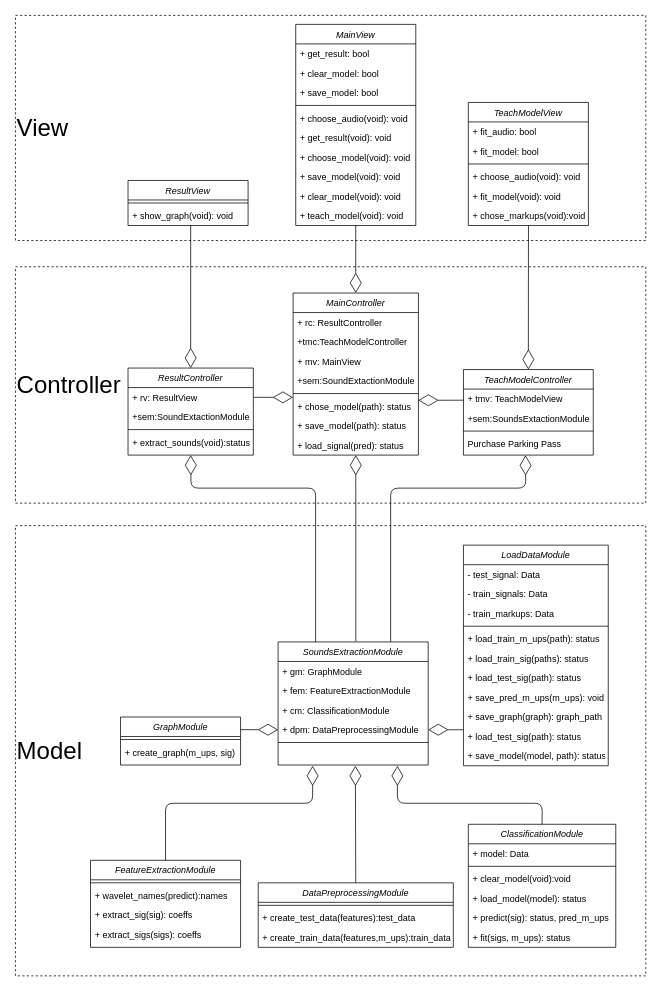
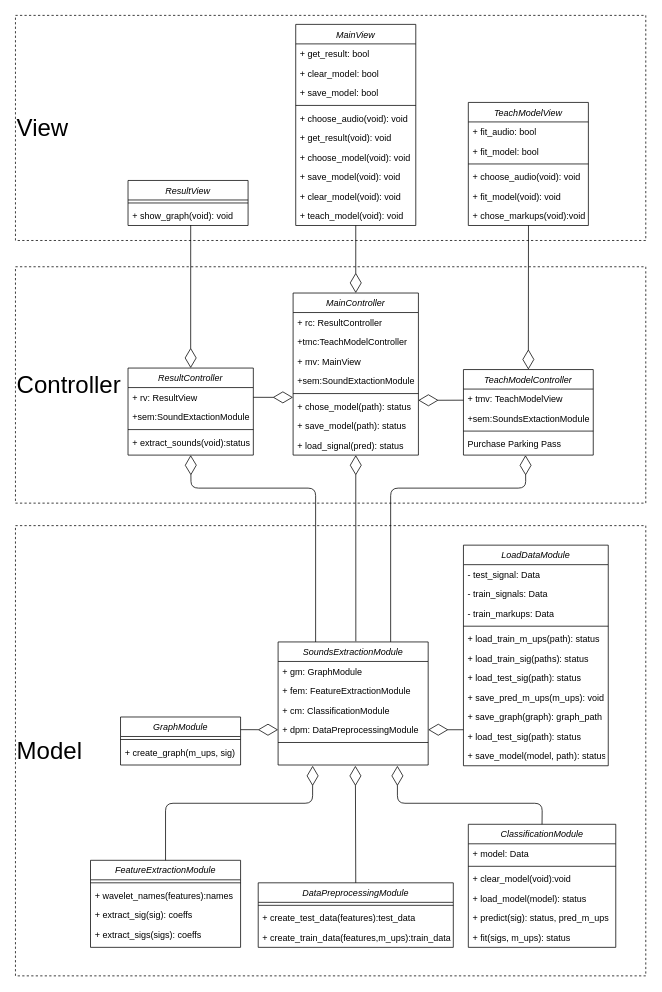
- <mxCell id="28" value="+ wavelet_names(predict):names" style="text;align=left;verticalAlign=top;spacingLeft=4;spacingRight=4;overflow=hidden;rotatable=0;points=[[0,0.5],[1,0.5]];portConstraint=eastwest;" vertex="1" parent="26"><mxGeometry y="34" width="200" height="26" as="geometry" /></mxCell>
+ <mxCell id="28" value="+ wavelet_names(features):names" style="text;align=left;verticalAlign=top;spacingLeft=4;spacingRight=4;overflow=hidden;rotatable=0;points=[[0,0.5],[1,0.5]];portConstraint=eastwest;" vertex="1" parent="26"><mxGeometry y="34" width="200" height="26" as="geometry" /></mxCell>
